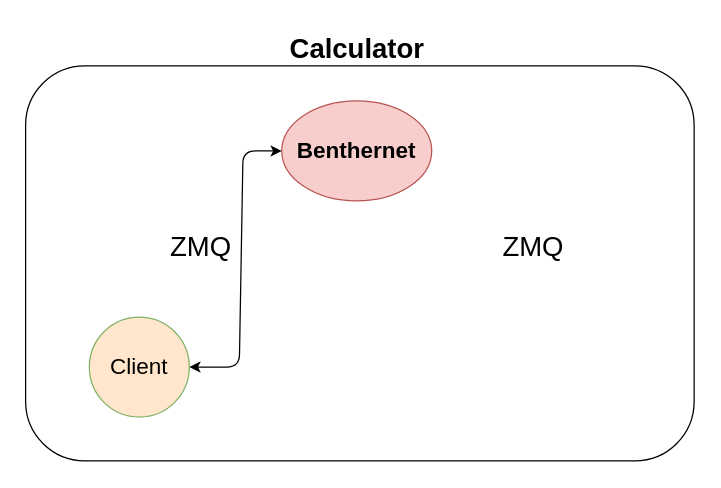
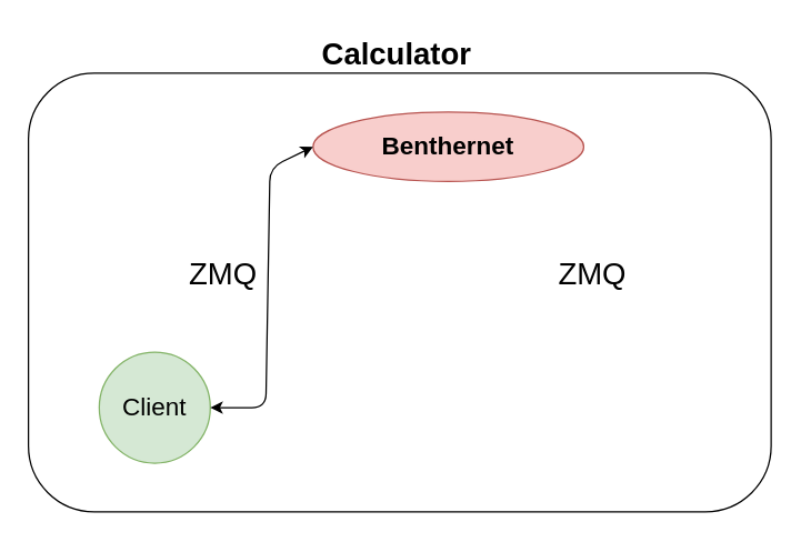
- <mxCell id="3" value="&lt;b&gt;&lt;font style=&quot;font-size: 18px;&quot;&gt;Benthernet&lt;/font&gt;&lt;/b&gt;" style="ellipse;whiteSpace=wrap;html=1;fillColor=#f8cecc;strokeColor=#b85450;" vertex="1" parent="1"><mxGeometry x="225" y="80" width="120" height="80" as="geometry" /></mxCell>
+ <mxCell id="3" value="&lt;b&gt;&lt;font style=&quot;font-size: 18px;&quot;&gt;Benthernet&lt;/font&gt;&lt;/b&gt;" style="ellipse;whiteSpace=wrap;html=1;fillColor=#f8cecc;strokeColor=#b85450;" vertex="1" parent="1"><mxGeometry x="225" y="80" width="195" height="50" as="geometry" /></mxCell>
- <mxCell id="4" value="Client" style="ellipse;whiteSpace=wrap;html=1;aspect=fixed;fontSize=18;fillColor=#ffe6cc;strokeColor=#82b366;" vertex="1" parent="1"><mxGeometry x="71" y="253" width="80" height="80" as="geometry" /></mxCell>
+ <mxCell id="4" value="Client" style="ellipse;whiteSpace=wrap;html=1;aspect=fixed;fontSize=18;fillColor=#d5e8d4;strokeColor=#82b366;" vertex="1" parent="1"><mxGeometry x="71" y="253" width="80" height="80" as="geometry" /></mxCell>
